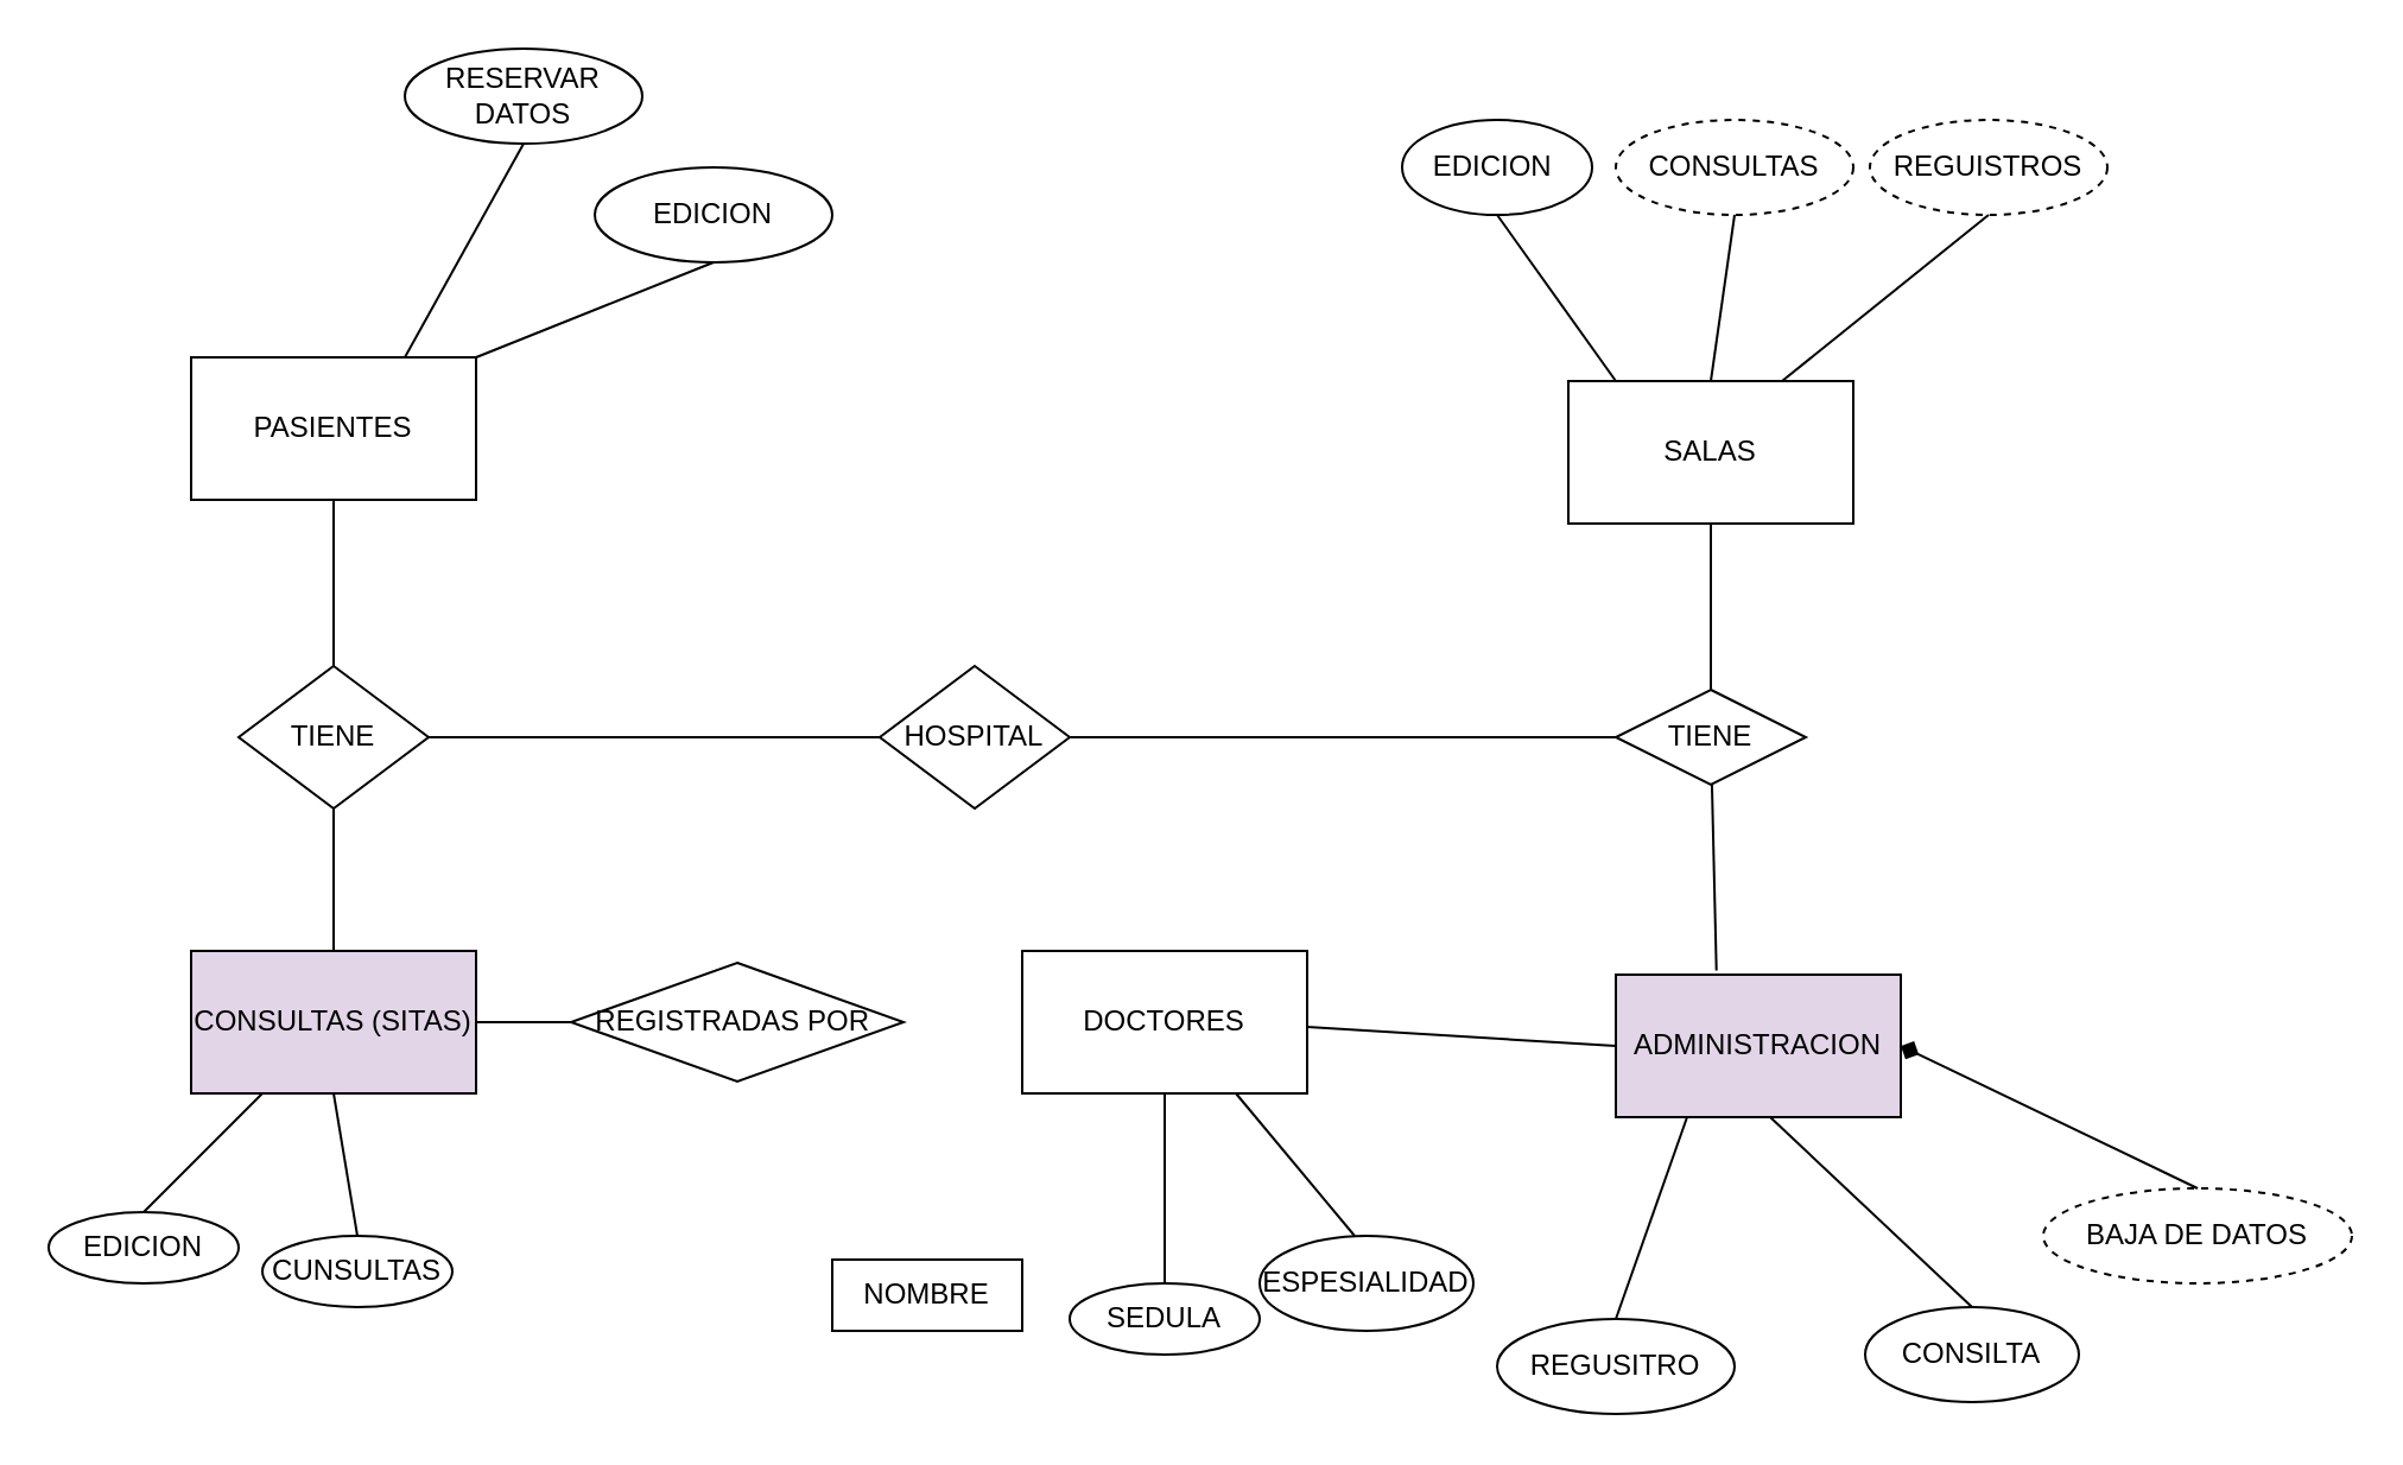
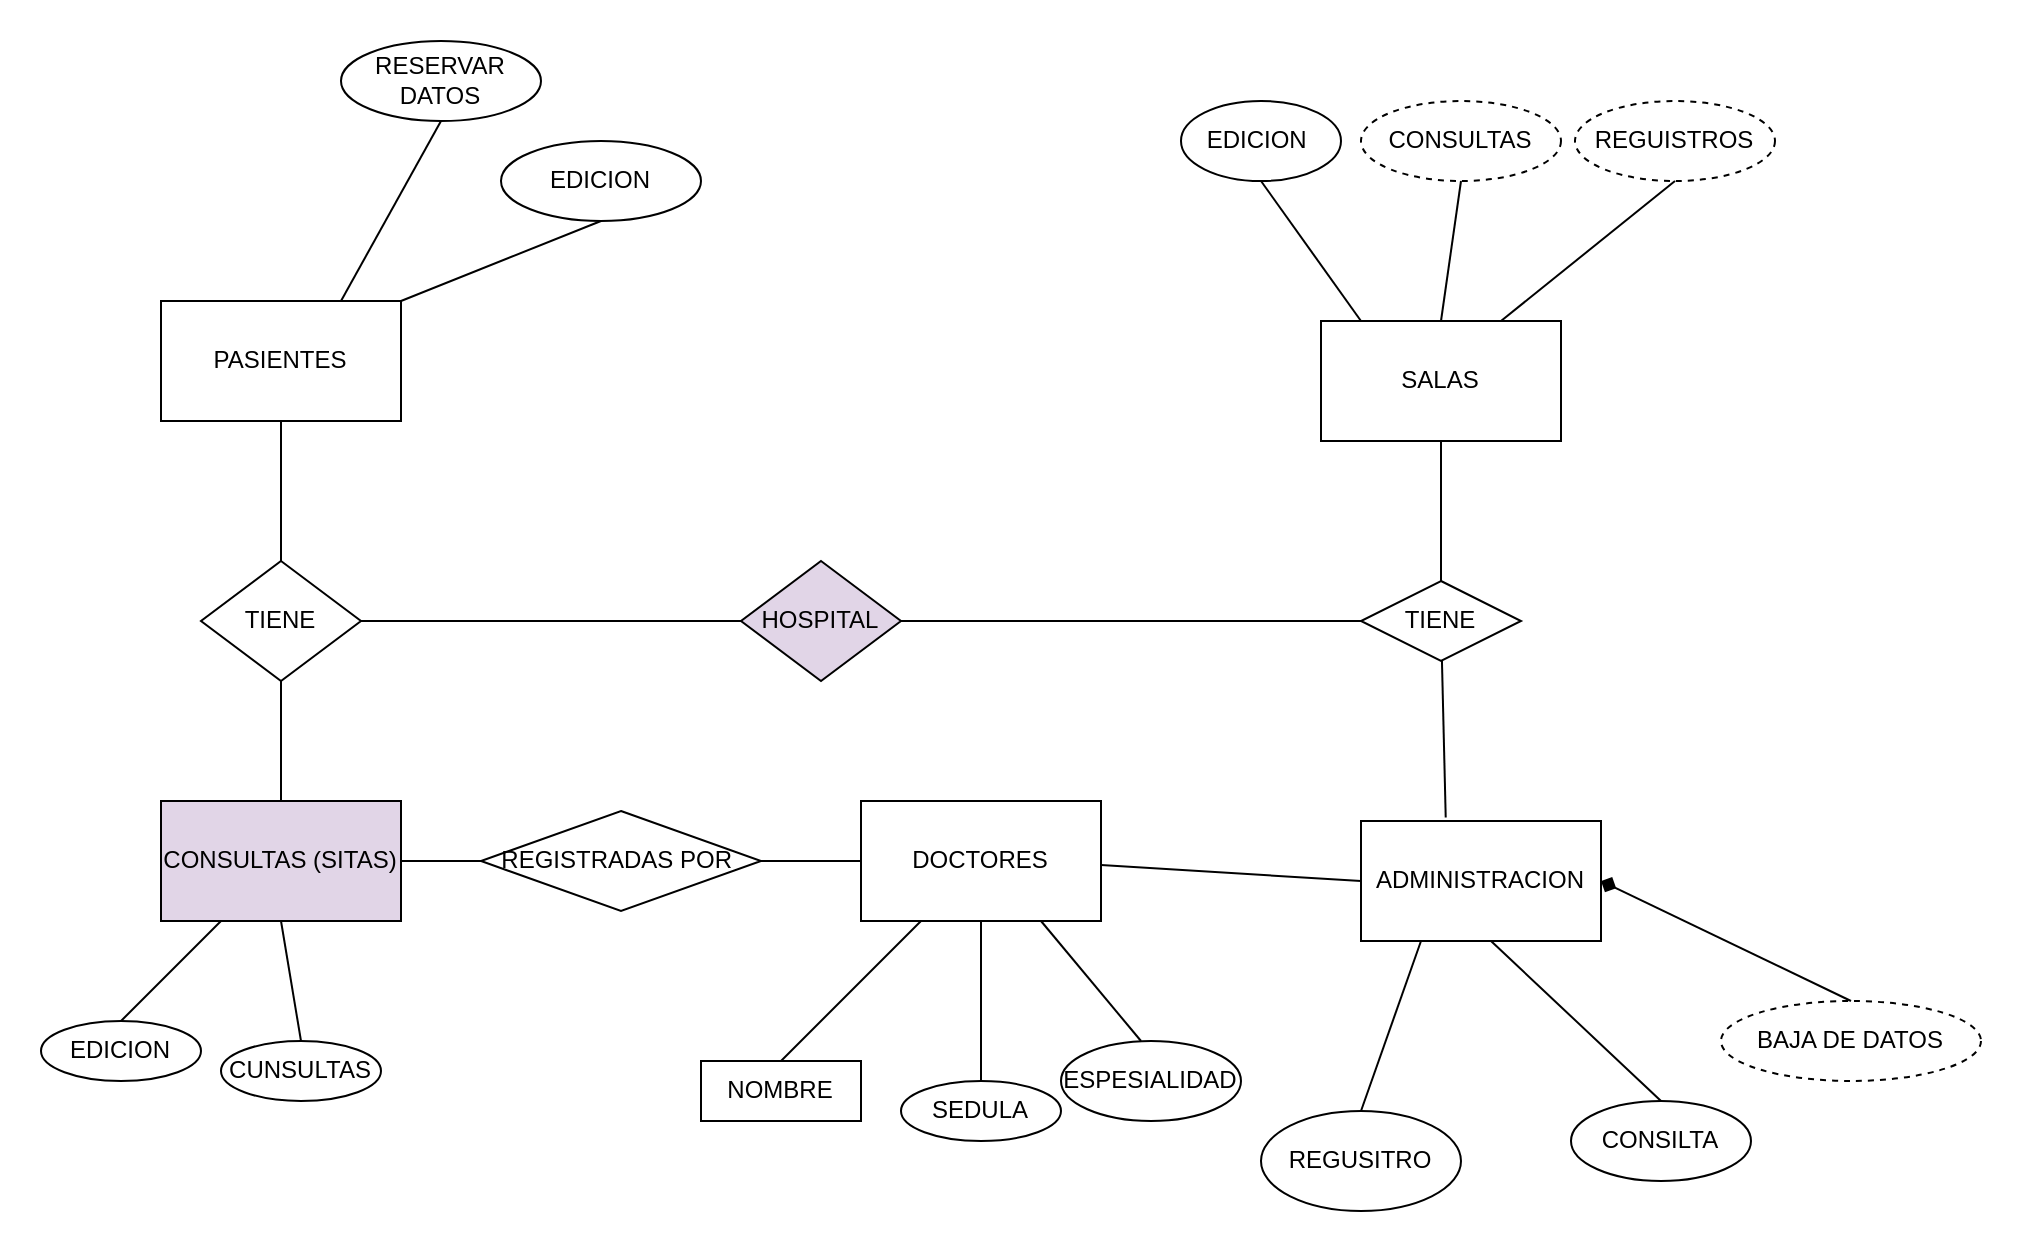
- <mxCell id="42" value="HOSPITAL" style="rhombus;whiteSpace=wrap;html=1;" vertex="1" parent="1"><mxGeometry x="370" y="280" width="80" height="60" as="geometry" /></mxCell>
+ <mxCell id="42" value="HOSPITAL" style="rhombus;whiteSpace=wrap;html=1;fillColor=#e1d5e7;" vertex="1" parent="1"><mxGeometry x="370" y="280" width="80" height="60" as="geometry" /></mxCell>
+ <mxCell id="38" value="" style="endArrow=none;html=1;rounded=0;exitX=1;exitY=0.5;exitDx=0;exitDy=0;entryX=0;entryY=0.5;entryDx=0;entryDy=0;" edge="1" parent="1" source="21" target="3"><mxGeometry width="50" height="50" relative="1" as="geometry"><mxPoint x="380" y="425" as="sourcePoint" /><mxPoint x="420" y="409.69" as="targetPoint" /><Array as="points" /></mxGeometry></mxCell>
- <mxCell id="5" value="ADMINISTRACION" style="whiteSpace=wrap;html=1;fillColor=#e1d5e7;" vertex="1" parent="1"><mxGeometry x="680" y="410" width="120" height="60" as="geometry" /></mxCell>
+ <mxCell id="5" value="ADMINISTRACION" style="whiteSpace=wrap;html=1;" vertex="1" parent="1"><mxGeometry x="680" y="410" width="120" height="60" as="geometry" /></mxCell>
+ <mxCell id="17" value="" style="endArrow=none;html=1;rounded=0;exitX=0.5;exitY=0;exitDx=0;exitDy=0;entryX=0.25;entryY=1;entryDx=0;entryDy=0;" edge="1" parent="1" source="7" target="3"><mxGeometry width="50" height="50" relative="1" as="geometry"><mxPoint x="360" y="520" as="sourcePoint" /><mxPoint x="450" y="480" as="targetPoint" /><Array as="points" /></mxGeometry></mxCell>
- <mxCell id="29" value="REGUSITRO" style="ellipse;whiteSpace=wrap;html=1;" vertex="1" parent="1"><mxGeometry x="630" y="555" width="100" height="40" as="geometry" /></mxCell>
+ <mxCell id="29" value="REGUSITRO" style="ellipse;whiteSpace=wrap;html=1;" vertex="1" parent="1"><mxGeometry x="630" y="555" width="100" height="50" as="geometry" /></mxCell>
